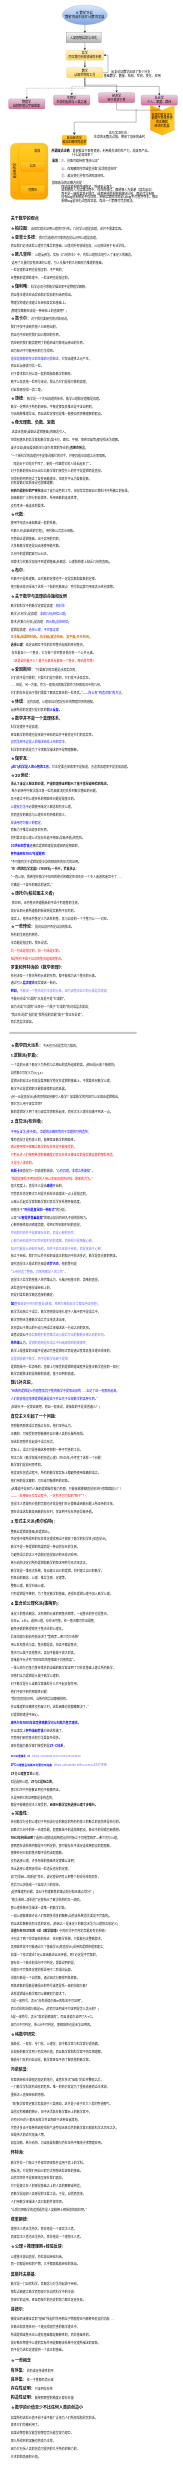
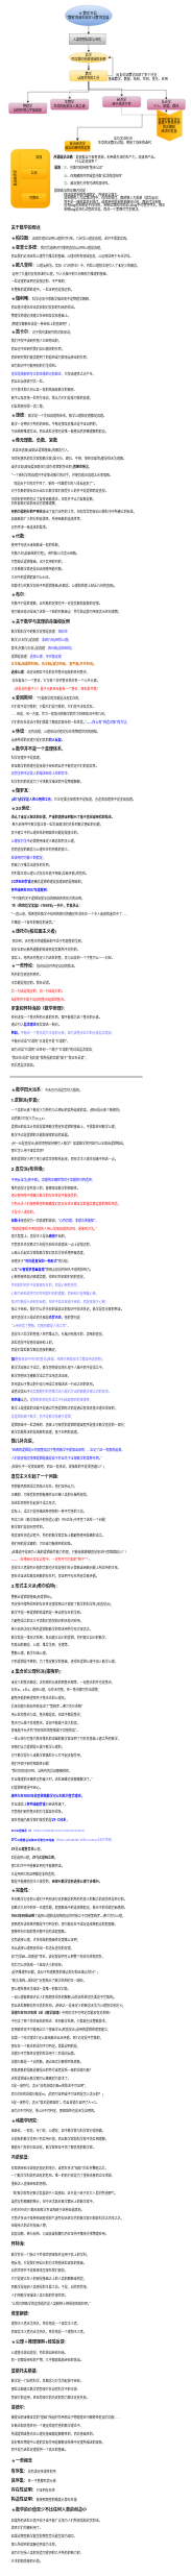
- <mxCell id="3" value="哲学&lt;br&gt;尽显我们所知领域的本相" style="rounded=1;whiteSpace=wrap;html=1;fillColor=#fff2cc;gradientColor=#ffd966;strokeColor=#d6b656;" parent="1" vertex="1"><mxGeometry x="263" y="200" width="150" height="40" as="geometry" /></mxCell>
+ <mxCell id="3" value="哲学&lt;br&gt;尽显我们所知领域的本相" style="ellipse;whiteSpace=wrap;html=1;fillColor=#fff2cc;gradientColor=#ffd966;strokeColor=#d6b656;" parent="1" vertex="1"><mxGeometry x="263" y="200" width="150" height="40" as="geometry" /></mxCell>
- <mxCell id="5" style="edgeStyle=orthogonalEdgeStyle;rounded=0;orthogonalLoop=1;jettySize=auto;html=1;exitX=0.5;exitY=1;exitDx=0;exitDy=0;entryX=0.5;entryY=0;entryDx=0;entryDy=0;dashed=1;" parent="1" source="9" target="12" edge="1"><mxGeometry relative="1" as="geometry" /></mxCell>
+ <mxCell id="5" style="edgeStyle=orthogonalEdgeStyle;rounded=0;orthogonalLoop=1;jettySize=auto;html=1;exitX=0.5;exitY=1;exitDx=0;exitDy=0;entryX=0.5;entryY=0;entryDx=0;entryDy=0;" parent="1" source="9" target="12" edge="1"><mxGeometry relative="1" as="geometry" /></mxCell>
- <mxCell id="15" value="生物学&lt;br&gt;生命的起源与人类之谜" style="whiteSpace=wrap;html=1;rounded=1;fillColor=#e6d0de;gradientColor=#d5739d;strokeColor=#996185;" parent="1" vertex="1"><mxGeometry x="213" y="380" width="145" height="40" as="geometry" /></mxCell>
+ <mxCell id="15" value="生物学&lt;br&gt;生命的起源与人类之谜" style="whiteSpace=wrap;html=1;rounded=1;fillColor=#e6d0de;gradientColor=#d5739d;strokeColor=#996185;" parent="1" vertex="1"><mxGeometry x="193" y="380" width="145" height="40" as="geometry" /></mxCell>
- <mxCell id="20" style="edgeStyle=orthogonalEdgeStyle;rounded=0;orthogonalLoop=1;jettySize=auto;html=1;exitX=0.5;exitY=1;exitDx=0;exitDy=0;entryX=0.5;entryY=1;entryDx=0;entryDy=0;" parent="1" source="13" target="16" edge="1"><mxGeometry relative="1" as="geometry" /></mxCell>
+ <mxCell id="20" style="edgeStyle=orthogonalEdgeStyle;rounded=0;orthogonalLoop=1;jettySize=auto;html=1;exitX=0.5;exitY=1;exitDx=0;exitDy=0;entryX=0.5;entryY=1;entryDx=0;entryDy=0;dashed=1;" parent="1" source="13" target="16" edge="1"><mxGeometry relative="1" as="geometry" /></mxCell>
